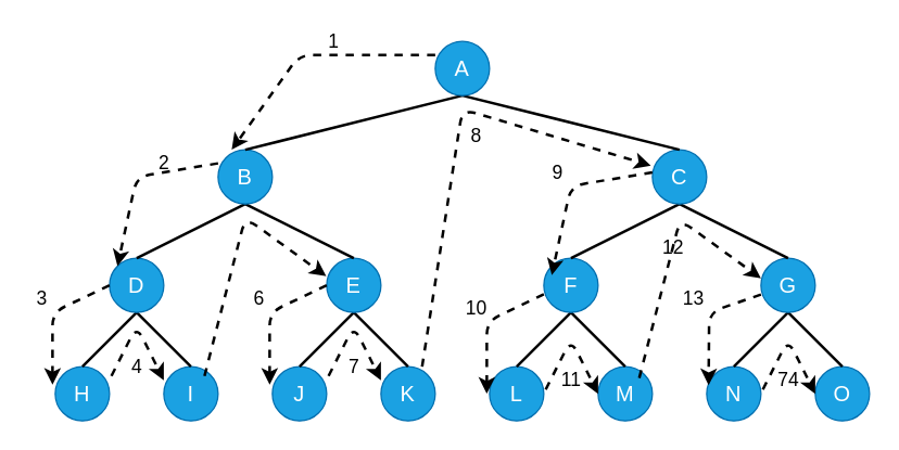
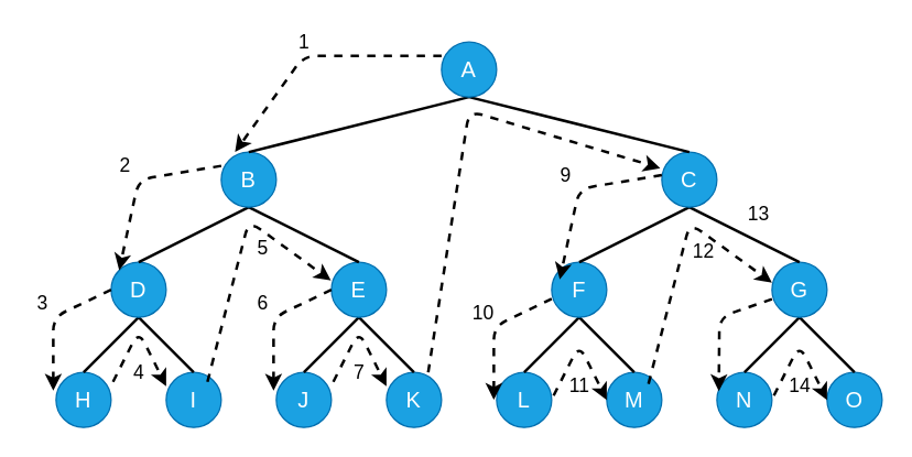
- <mxCell id="32" value="&lt;font style=&quot;font-size: 14px&quot;&gt;1&lt;/font&gt;" style="text;html=1;align=center;verticalAlign=middle;resizable=0;points=[];autosize=1;strokeColor=none;" parent="1" vertex="1"><mxGeometry x="235" y="20" width="20" height="20" as="geometry" /></mxCell>
+ <mxCell id="32" value="&lt;font style=&quot;font-size: 14px&quot;&gt;1&lt;/font&gt;" style="text;html=1;align=center;verticalAlign=middle;resizable=0;points=[];autosize=1;strokeColor=none;" parent="1" vertex="1"><mxGeometry x="210" y="20" width="20" height="20" as="geometry" /></mxCell>
- <mxCell id="51" value="&lt;font style=&quot;font-size: 14px&quot;&gt;8&lt;/font&gt;" style="text;html=1;align=center;verticalAlign=middle;resizable=0;points=[];autosize=1;strokeColor=none;" vertex="1" parent="1"><mxGeometry x="340" y="90" width="20" height="20" as="geometry" /></mxCell>
- <mxCell id="39" value="&lt;font style=&quot;font-size: 14px&quot;&gt;2&lt;/font&gt;" style="text;html=1;align=center;verticalAlign=middle;resizable=0;points=[];autosize=1;strokeColor=none;" vertex="1" parent="1"><mxGeometry x="110" y="110" width="20" height="20" as="geometry" /></mxCell>
+ <mxCell id="39" value="&lt;font style=&quot;font-size: 14px&quot;&gt;2&lt;/font&gt;" style="text;html=1;align=center;verticalAlign=middle;resizable=0;points=[];autosize=1;strokeColor=none;" vertex="1" parent="1"><mxGeometry x="80" y="110" width="20" height="20" as="geometry" /></mxCell>
+ <mxCell id="45" value="&lt;font style=&quot;font-size: 14px&quot;&gt;5&lt;/font&gt;" style="text;html=1;align=center;verticalAlign=middle;resizable=0;points=[];autosize=1;strokeColor=none;" vertex="1" parent="1"><mxGeometry x="180" y="170" width="20" height="20" as="geometry" /></mxCell>
- <mxCell id="58" value="&lt;font style=&quot;font-size: 14px&quot;&gt;12&lt;/font&gt;" style="text;html=1;align=center;verticalAlign=middle;resizable=0;points=[];autosize=1;strokeColor=none;" vertex="1" parent="1"><mxGeometry x="480.32" y="171.56" width="30" height="20" as="geometry" /></mxCell>
+ <mxCell id="58" value="&lt;font style=&quot;font-size: 14px&quot;&gt;12&lt;/font&gt;" style="text;html=1;align=center;verticalAlign=middle;resizable=0;points=[];autosize=1;strokeColor=none;" vertex="1" parent="1"><mxGeometry x="495.32" y="171.56" width="30" height="20" as="geometry" /></mxCell>
- <mxCell id="56" value="&lt;font style=&quot;font-size: 14px&quot;&gt;13&lt;/font&gt;" style="text;html=1;align=center;verticalAlign=middle;resizable=0;points=[];autosize=1;strokeColor=none;" vertex="1" parent="1"><mxGeometry x="495" y="210" width="30" height="20" as="geometry" /></mxCell>
+ <mxCell id="56" value="&lt;font style=&quot;font-size: 14px&quot;&gt;13&lt;/font&gt;" style="text;html=1;align=center;verticalAlign=middle;resizable=0;points=[];autosize=1;strokeColor=none;" vertex="1" parent="1"><mxGeometry x="535" y="145" width="30" height="20" as="geometry" /></mxCell>
- <mxCell id="37" value="&lt;font style=&quot;font-size: 14px&quot;&gt;74&lt;/font&gt;" style="text;html=1;align=center;verticalAlign=middle;resizable=0;points=[];autosize=1;strokeColor=none;" parent="1" vertex="1"><mxGeometry x="565" y="270" width="30" height="20" as="geometry" /></mxCell>
+ <mxCell id="37" value="&lt;font style=&quot;font-size: 14px&quot;&gt;14&lt;/font&gt;" style="text;html=1;align=center;verticalAlign=middle;resizable=0;points=[];autosize=1;strokeColor=none;" parent="1" vertex="1"><mxGeometry x="565" y="270" width="30" height="20" as="geometry" /></mxCell>
